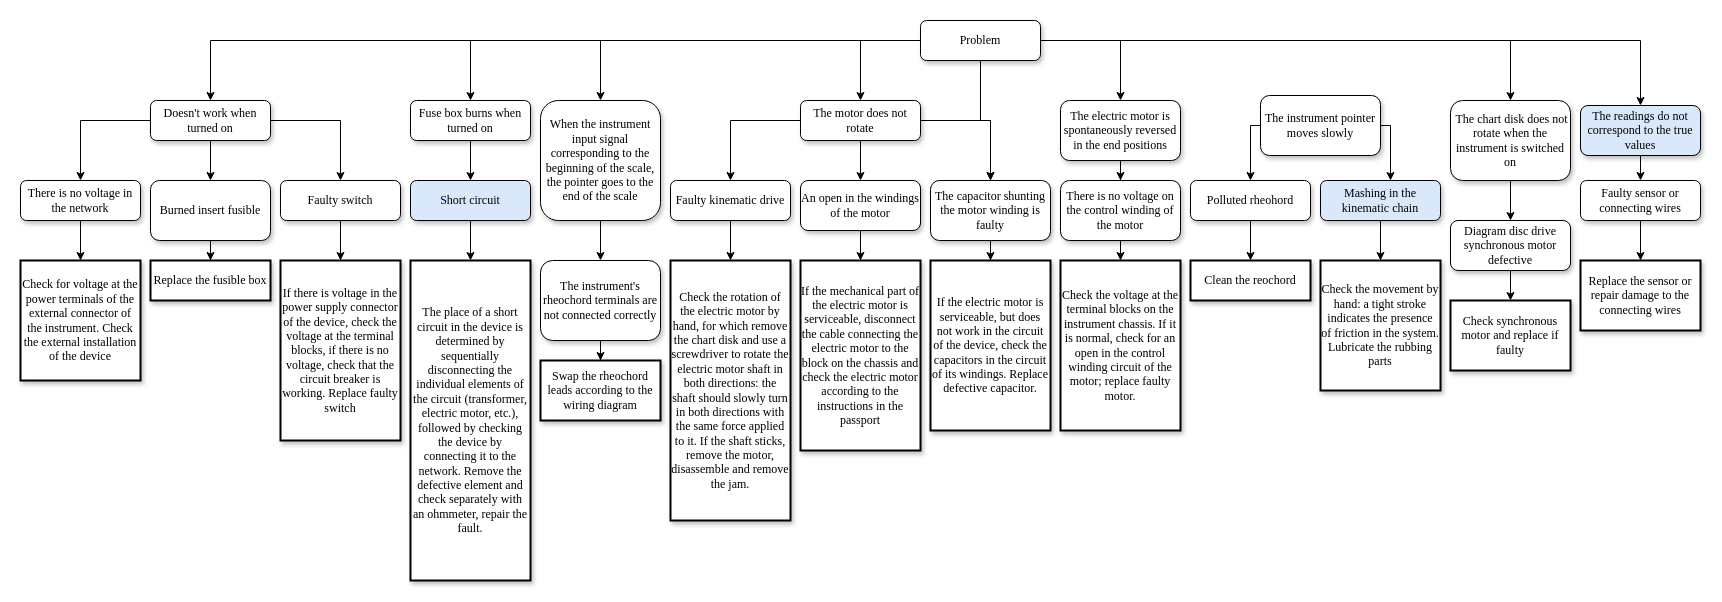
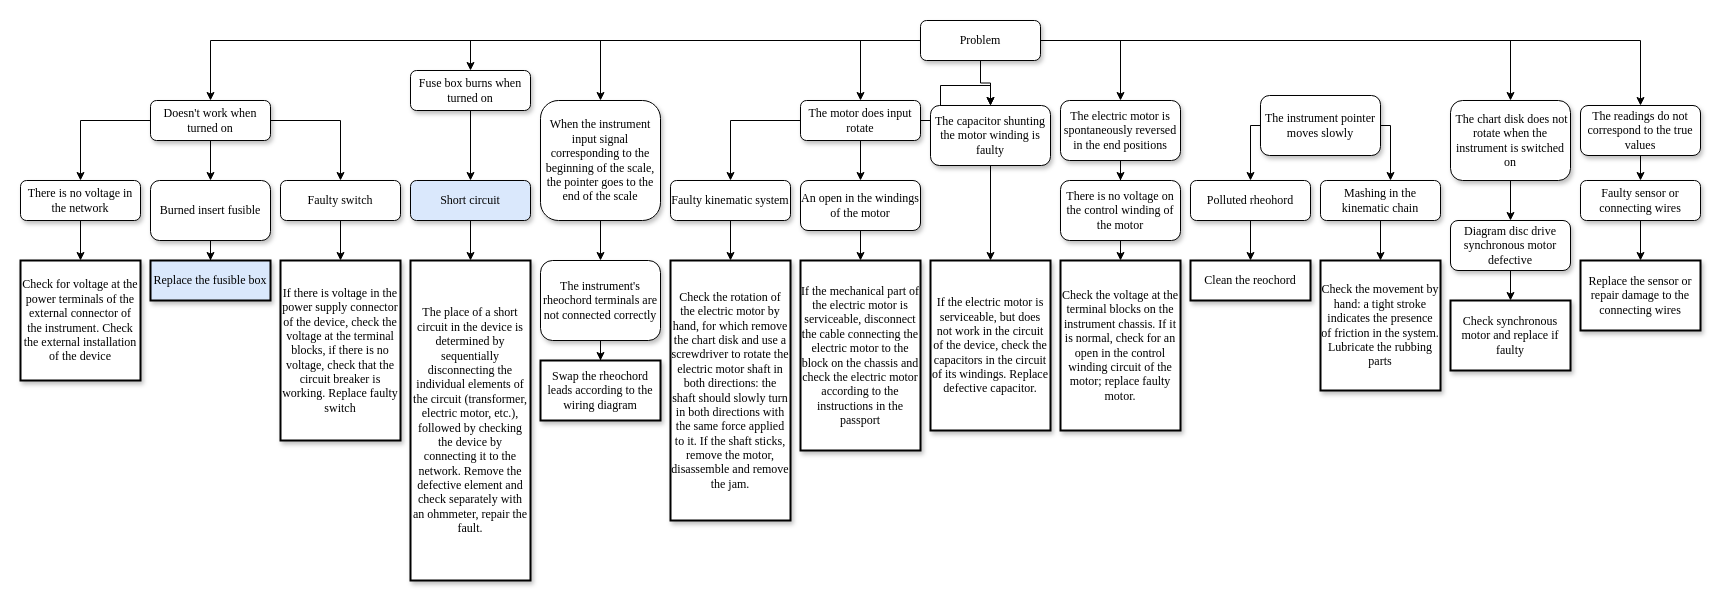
- <mxCell id="20" value="Fuse box burns when turned on" style="whiteSpace=wrap;html=1;rounded=1;shadow=1;labelBackgroundColor=none;strokeWidth=1;fontFamily=Verdana;fontSize=12;align=center;" vertex="1" parent="1"><mxGeometry x="410" y="100" width="120" height="40" as="geometry" /></mxCell>
+ <mxCell id="20" value="Fuse box burns when turned on" style="whiteSpace=wrap;html=1;rounded=1;shadow=1;labelBackgroundColor=none;strokeWidth=1;fontFamily=Verdana;fontSize=12;align=center;" vertex="1" parent="1"><mxGeometry x="410" y="70" width="120" height="40" as="geometry" /></mxCell>
- <mxCell id="14" value="The motor does not rotate" style="whiteSpace=wrap;html=1;rounded=1;shadow=1;labelBackgroundColor=none;strokeWidth=1;fontFamily=Verdana;fontSize=12;align=center;" vertex="1" parent="1"><mxGeometry x="800" y="100" width="120" height="40" as="geometry" /></mxCell>
+ <mxCell id="14" value="The motor does input rotate" style="whiteSpace=wrap;html=1;rounded=1;shadow=1;labelBackgroundColor=none;strokeWidth=1;fontFamily=Verdana;fontSize=12;align=center;" vertex="1" parent="1"><mxGeometry x="800" y="100" width="120" height="40" as="geometry" /></mxCell>
- <mxCell id="67" value="The readings do not correspond to the true values" style="whiteSpace=wrap;html=1;rounded=1;shadow=1;labelBackgroundColor=none;strokeWidth=1;fontFamily=Verdana;fontSize=12;align=center;fillColor=#dae8fc;" vertex="1" parent="1"><mxGeometry x="1580" y="105" width="120" height="50" as="geometry" /></mxCell>
+ <mxCell id="67" value="The readings do not correspond to the true values" style="whiteSpace=wrap;html=1;rounded=1;shadow=1;labelBackgroundColor=none;strokeWidth=1;fontFamily=Verdana;fontSize=12;align=center;" vertex="1" parent="1"><mxGeometry x="1580" y="105" width="120" height="50" as="geometry" /></mxCell>
- <mxCell id="18" value="Faulty kinematic drive" style="whiteSpace=wrap;html=1;rounded=1;shadow=1;labelBackgroundColor=none;strokeWidth=1;fontFamily=Verdana;fontSize=12;align=center;" vertex="1" parent="1"><mxGeometry x="670" y="180" width="120" height="40" as="geometry" /></mxCell>
+ <mxCell id="18" value="Faulty kinematic system" style="whiteSpace=wrap;html=1;rounded=1;shadow=1;labelBackgroundColor=none;strokeWidth=1;fontFamily=Verdana;fontSize=12;align=center;" vertex="1" parent="1"><mxGeometry x="670" y="180" width="120" height="40" as="geometry" /></mxCell>
- <mxCell id="58" value="Mashing in the kinematic chain" style="whiteSpace=wrap;html=1;rounded=1;shadow=1;labelBackgroundColor=none;strokeWidth=1;fontFamily=Verdana;fontSize=12;align=center;fillColor=#dae8fc;" vertex="1" parent="1"><mxGeometry x="1320" y="180" width="120" height="40" as="geometry" /></mxCell>
+ <mxCell id="58" value="Mashing in the kinematic chain" style="whiteSpace=wrap;html=1;rounded=1;shadow=1;labelBackgroundColor=none;strokeWidth=1;fontFamily=Verdana;fontSize=12;align=center;" vertex="1" parent="1"><mxGeometry x="1320" y="180" width="120" height="40" as="geometry" /></mxCell>
- <mxCell id="45" value="The capacitor shunting the motor winding is faulty" style="whiteSpace=wrap;html=1;rounded=1;shadow=1;labelBackgroundColor=none;strokeWidth=1;fontFamily=Verdana;fontSize=12;align=center;" vertex="1" parent="1"><mxGeometry x="930" y="180" width="120" height="60" as="geometry" /></mxCell>
+ <mxCell id="45" value="The capacitor shunting the motor winding is faulty" style="whiteSpace=wrap;html=1;rounded=1;shadow=1;labelBackgroundColor=none;strokeWidth=1;fontFamily=Verdana;fontSize=12;align=center;" vertex="1" parent="1"><mxGeometry x="930" y="105" width="120" height="60" as="geometry" /></mxCell>
- <mxCell id="38" value="Replace the fusible box" style="whiteSpace=wrap;html=1;rounded=0;shadow=1;labelBackgroundColor=none;strokeWidth=2;fontFamily=Verdana;fontSize=12;align=center;" vertex="1" parent="1"><mxGeometry x="150" y="260" width="120" height="40" as="geometry" /></mxCell>
+ <mxCell id="38" value="Replace the fusible box" style="whiteSpace=wrap;html=1;rounded=0;shadow=1;labelBackgroundColor=none;strokeWidth=2;fontFamily=Verdana;fontSize=12;align=center;fillColor=#dae8fc;" vertex="1" parent="1"><mxGeometry x="150" y="260" width="120" height="40" as="geometry" /></mxCell>
